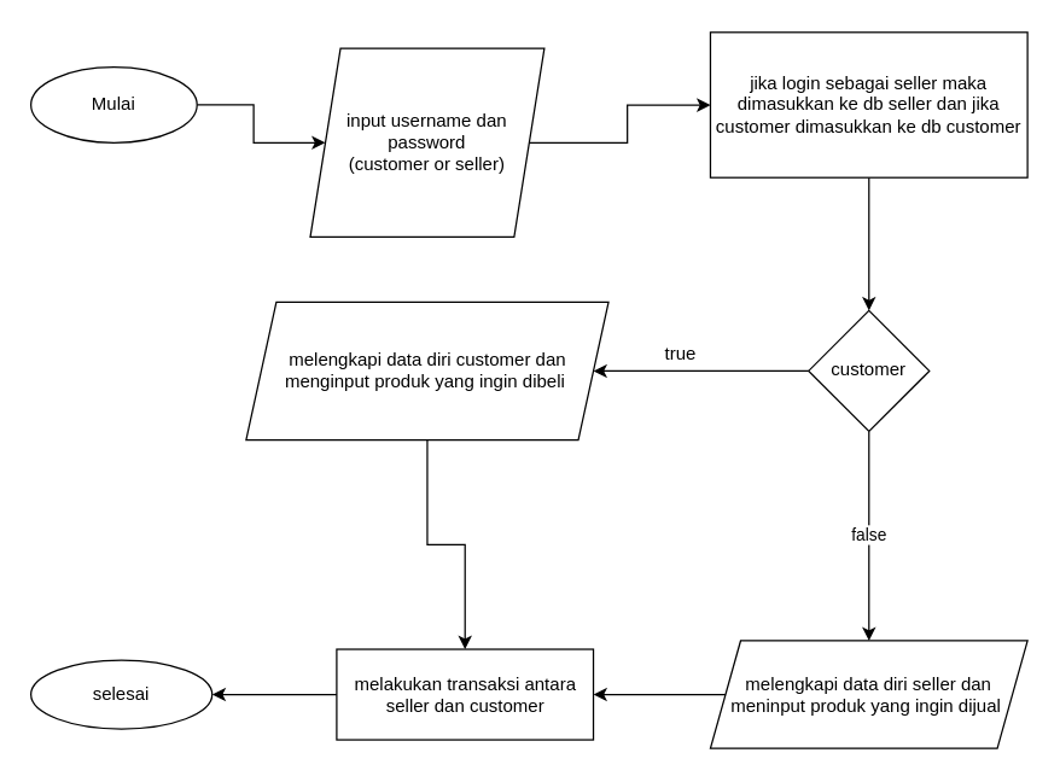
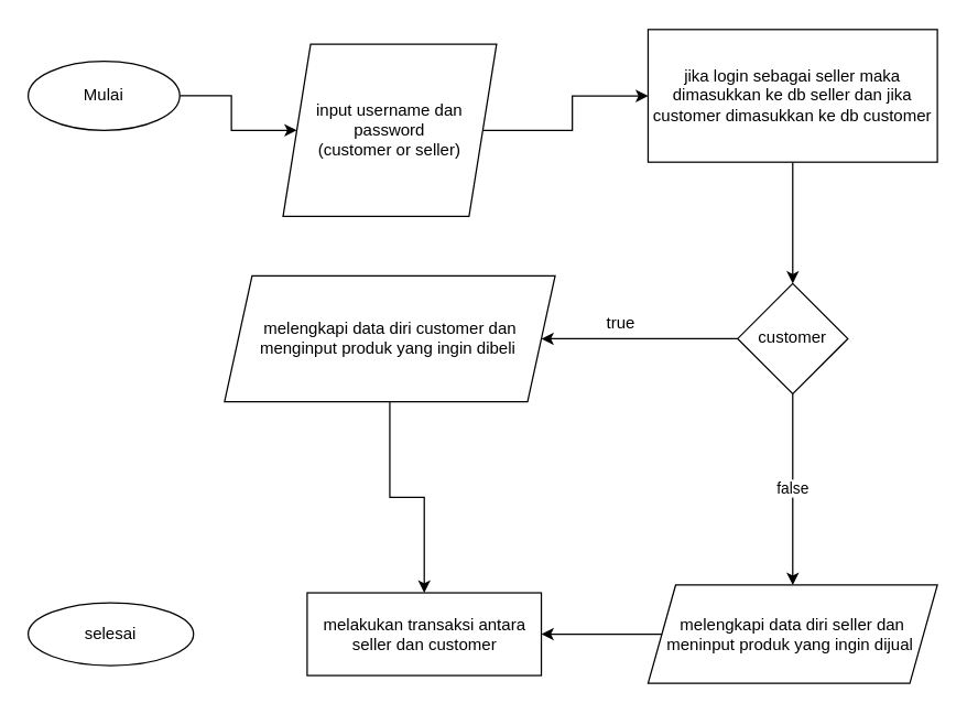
- <mxCell id="16" style="edgeStyle=orthogonalEdgeStyle;rounded=0;orthogonalLoop=1;jettySize=auto;html=1;" edge="1" parent="1" source="17" target="18"><mxGeometry relative="1" as="geometry" /></mxCell>
